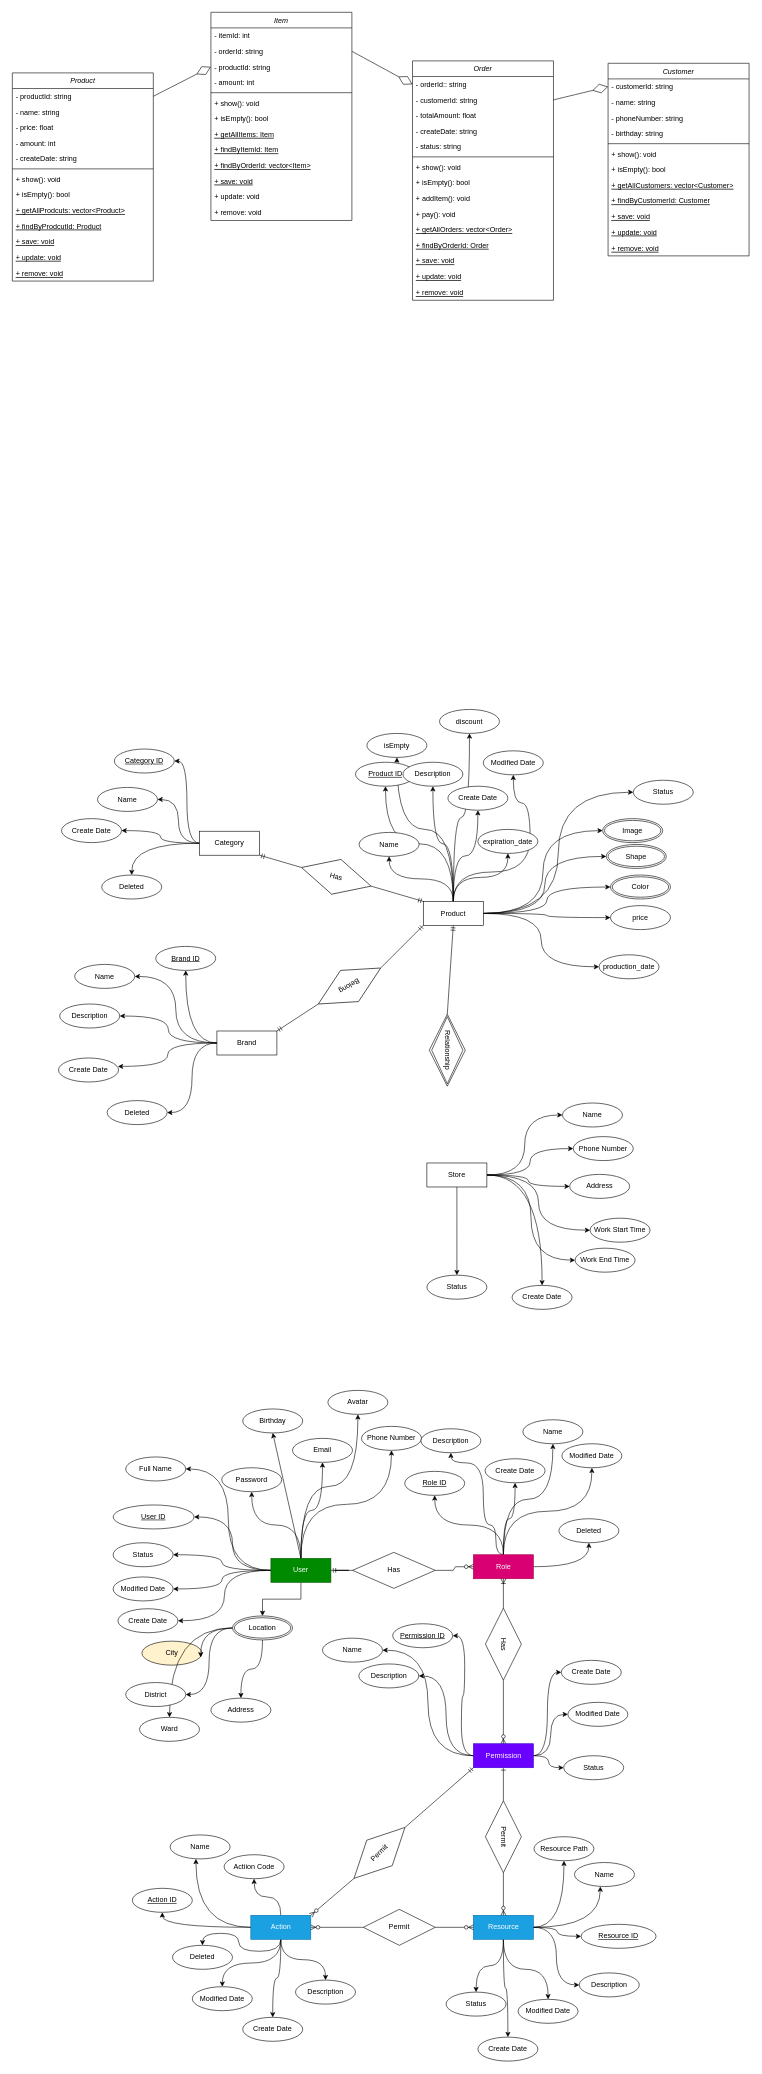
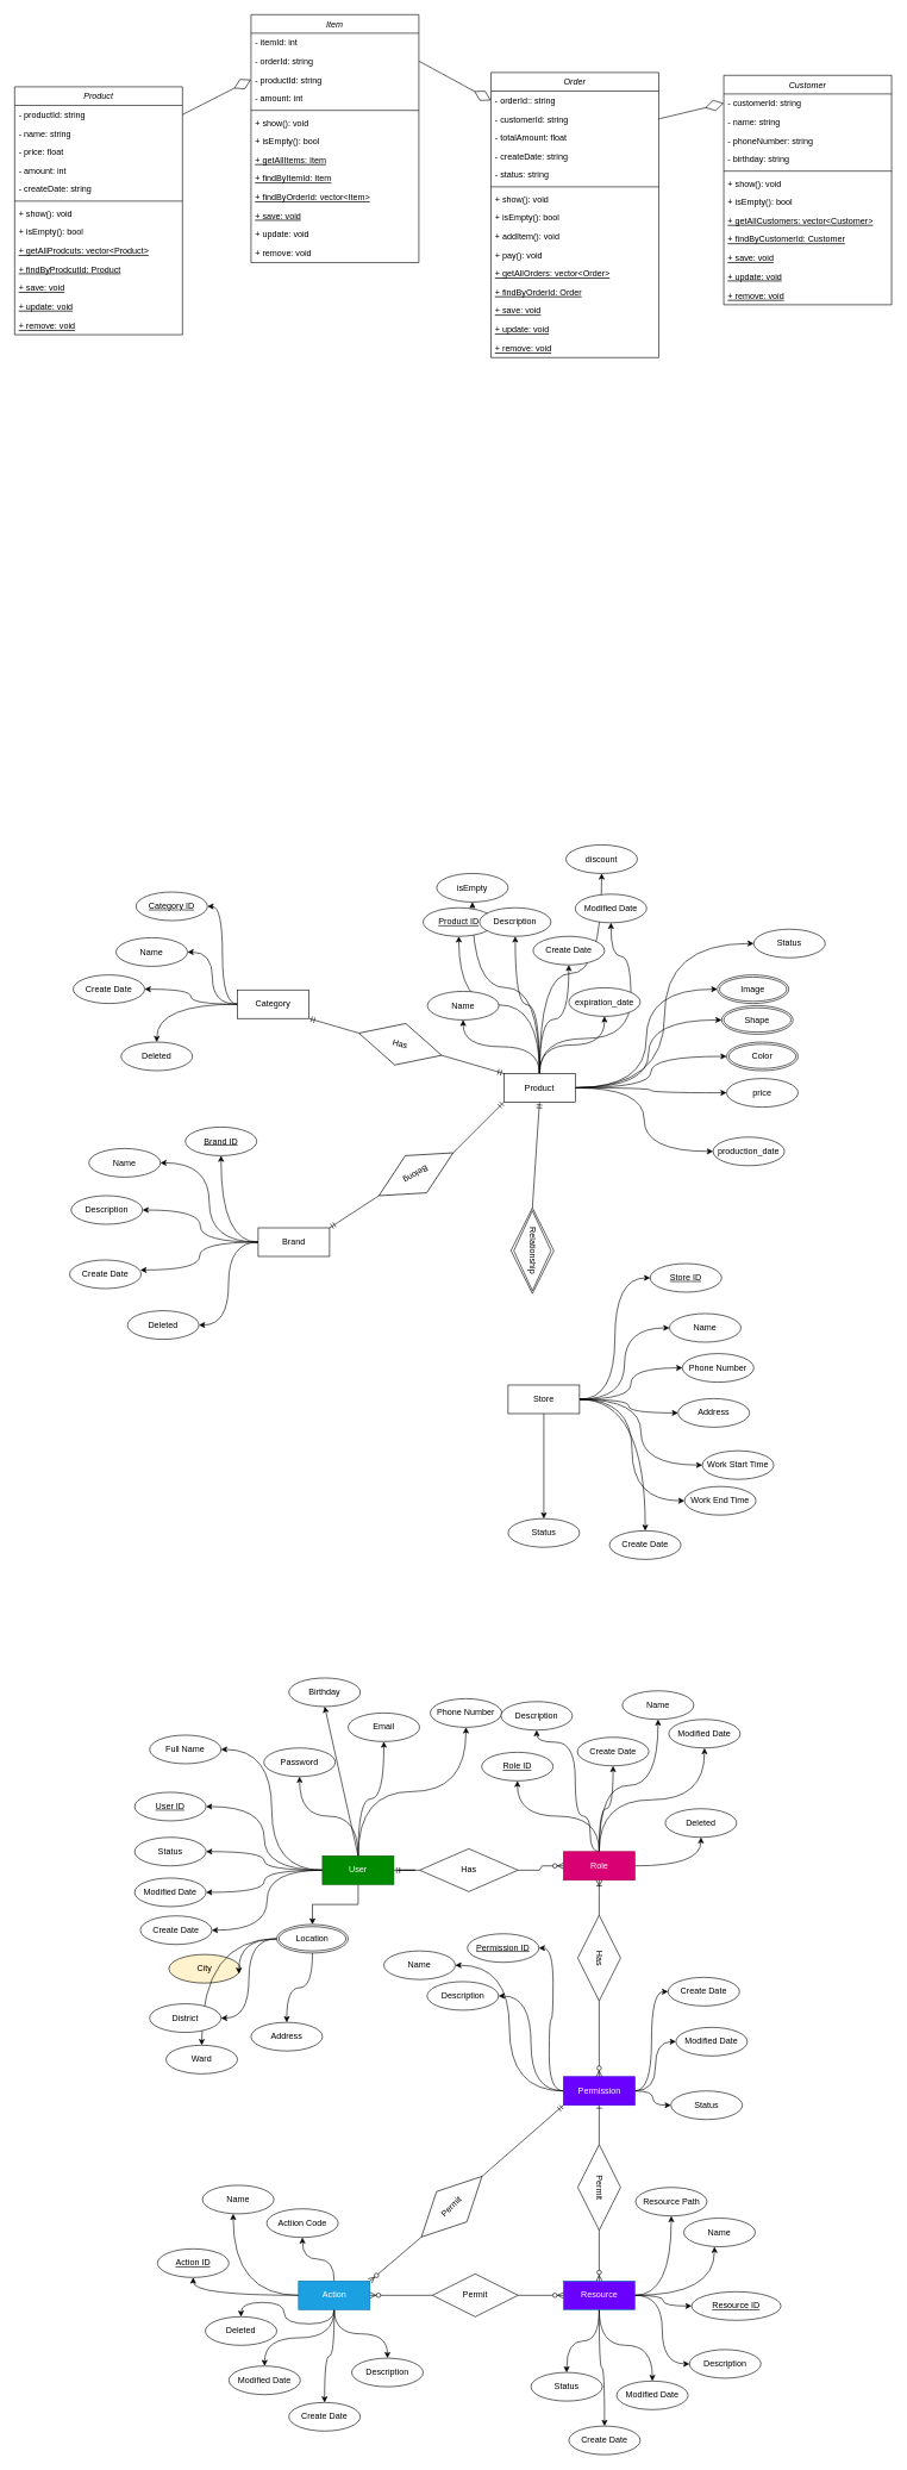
- <mxCell id="92" value="discount" style="ellipse;whiteSpace=wrap;html=1;align=center;" vertex="1" parent="1"><mxGeometry x="732" y="1182" width="100" height="40" as="geometry" /></mxCell>
+ <mxCell id="92" value="discount" style="ellipse;whiteSpace=wrap;html=1;align=center;" vertex="1" parent="1"><mxGeometry x="792" y="1182" width="100" height="40" as="geometry" /></mxCell>
+ <mxCell id="126" value="Store ID" style="ellipse;whiteSpace=wrap;html=1;align=center;fontStyle=4;" vertex="1" parent="1"><mxGeometry x="910" y="1768" width="100" height="40" as="geometry" /></mxCell>
+ <mxCell id="117" style="edgeStyle=orthogonalEdgeStyle;rounded=0;orthogonalLoop=1;jettySize=auto;html=1;entryX=0;entryY=0.5;entryDx=0;entryDy=0;curved=1;" edge="1" parent="1" source="125" target="126"><mxGeometry relative="1" as="geometry" /></mxCell>
- <mxCell id="154" value="Avatar" style="ellipse;whiteSpace=wrap;html=1;align=center;" vertex="1" parent="1"><mxGeometry x="546" y="2317" width="100" height="40" as="geometry" /></mxCell>
- <mxCell id="140" value="" style="edgeStyle=orthogonalEdgeStyle;rounded=0;orthogonalLoop=1;jettySize=auto;html=1;curved=1;" edge="1" parent="1" source="146" target="154"><mxGeometry relative="1" as="geometry" /></mxCell>
- <mxCell id="147" value="User ID" style="ellipse;whiteSpace=wrap;html=1;align=center;fontStyle=4;" vertex="1" parent="1"><mxGeometry x="188" y="2508" width="135" height="40" as="geometry" /></mxCell>
+ <mxCell id="147" value="User ID" style="ellipse;whiteSpace=wrap;html=1;align=center;fontStyle=4;" vertex="1" parent="1"><mxGeometry x="188" y="2508" width="100" height="40" as="geometry" /></mxCell>
- <mxCell id="223" value="Resource" style="whiteSpace=wrap;html=1;align=center;fillColor=#1ba1e2;fontColor=#ffffff;strokeColor=#006EAF;" vertex="1" parent="1"><mxGeometry x="788.5" y="3192" width="100" height="40" as="geometry" /></mxCell>
+ <mxCell id="223" value="Resource" style="whiteSpace=wrap;html=1;align=center;fillColor=#6a00ff;fontColor=#ffffff;strokeColor=#006EAF;" vertex="1" parent="1"><mxGeometry x="788.5" y="3192" width="100" height="40" as="geometry" /></mxCell>
